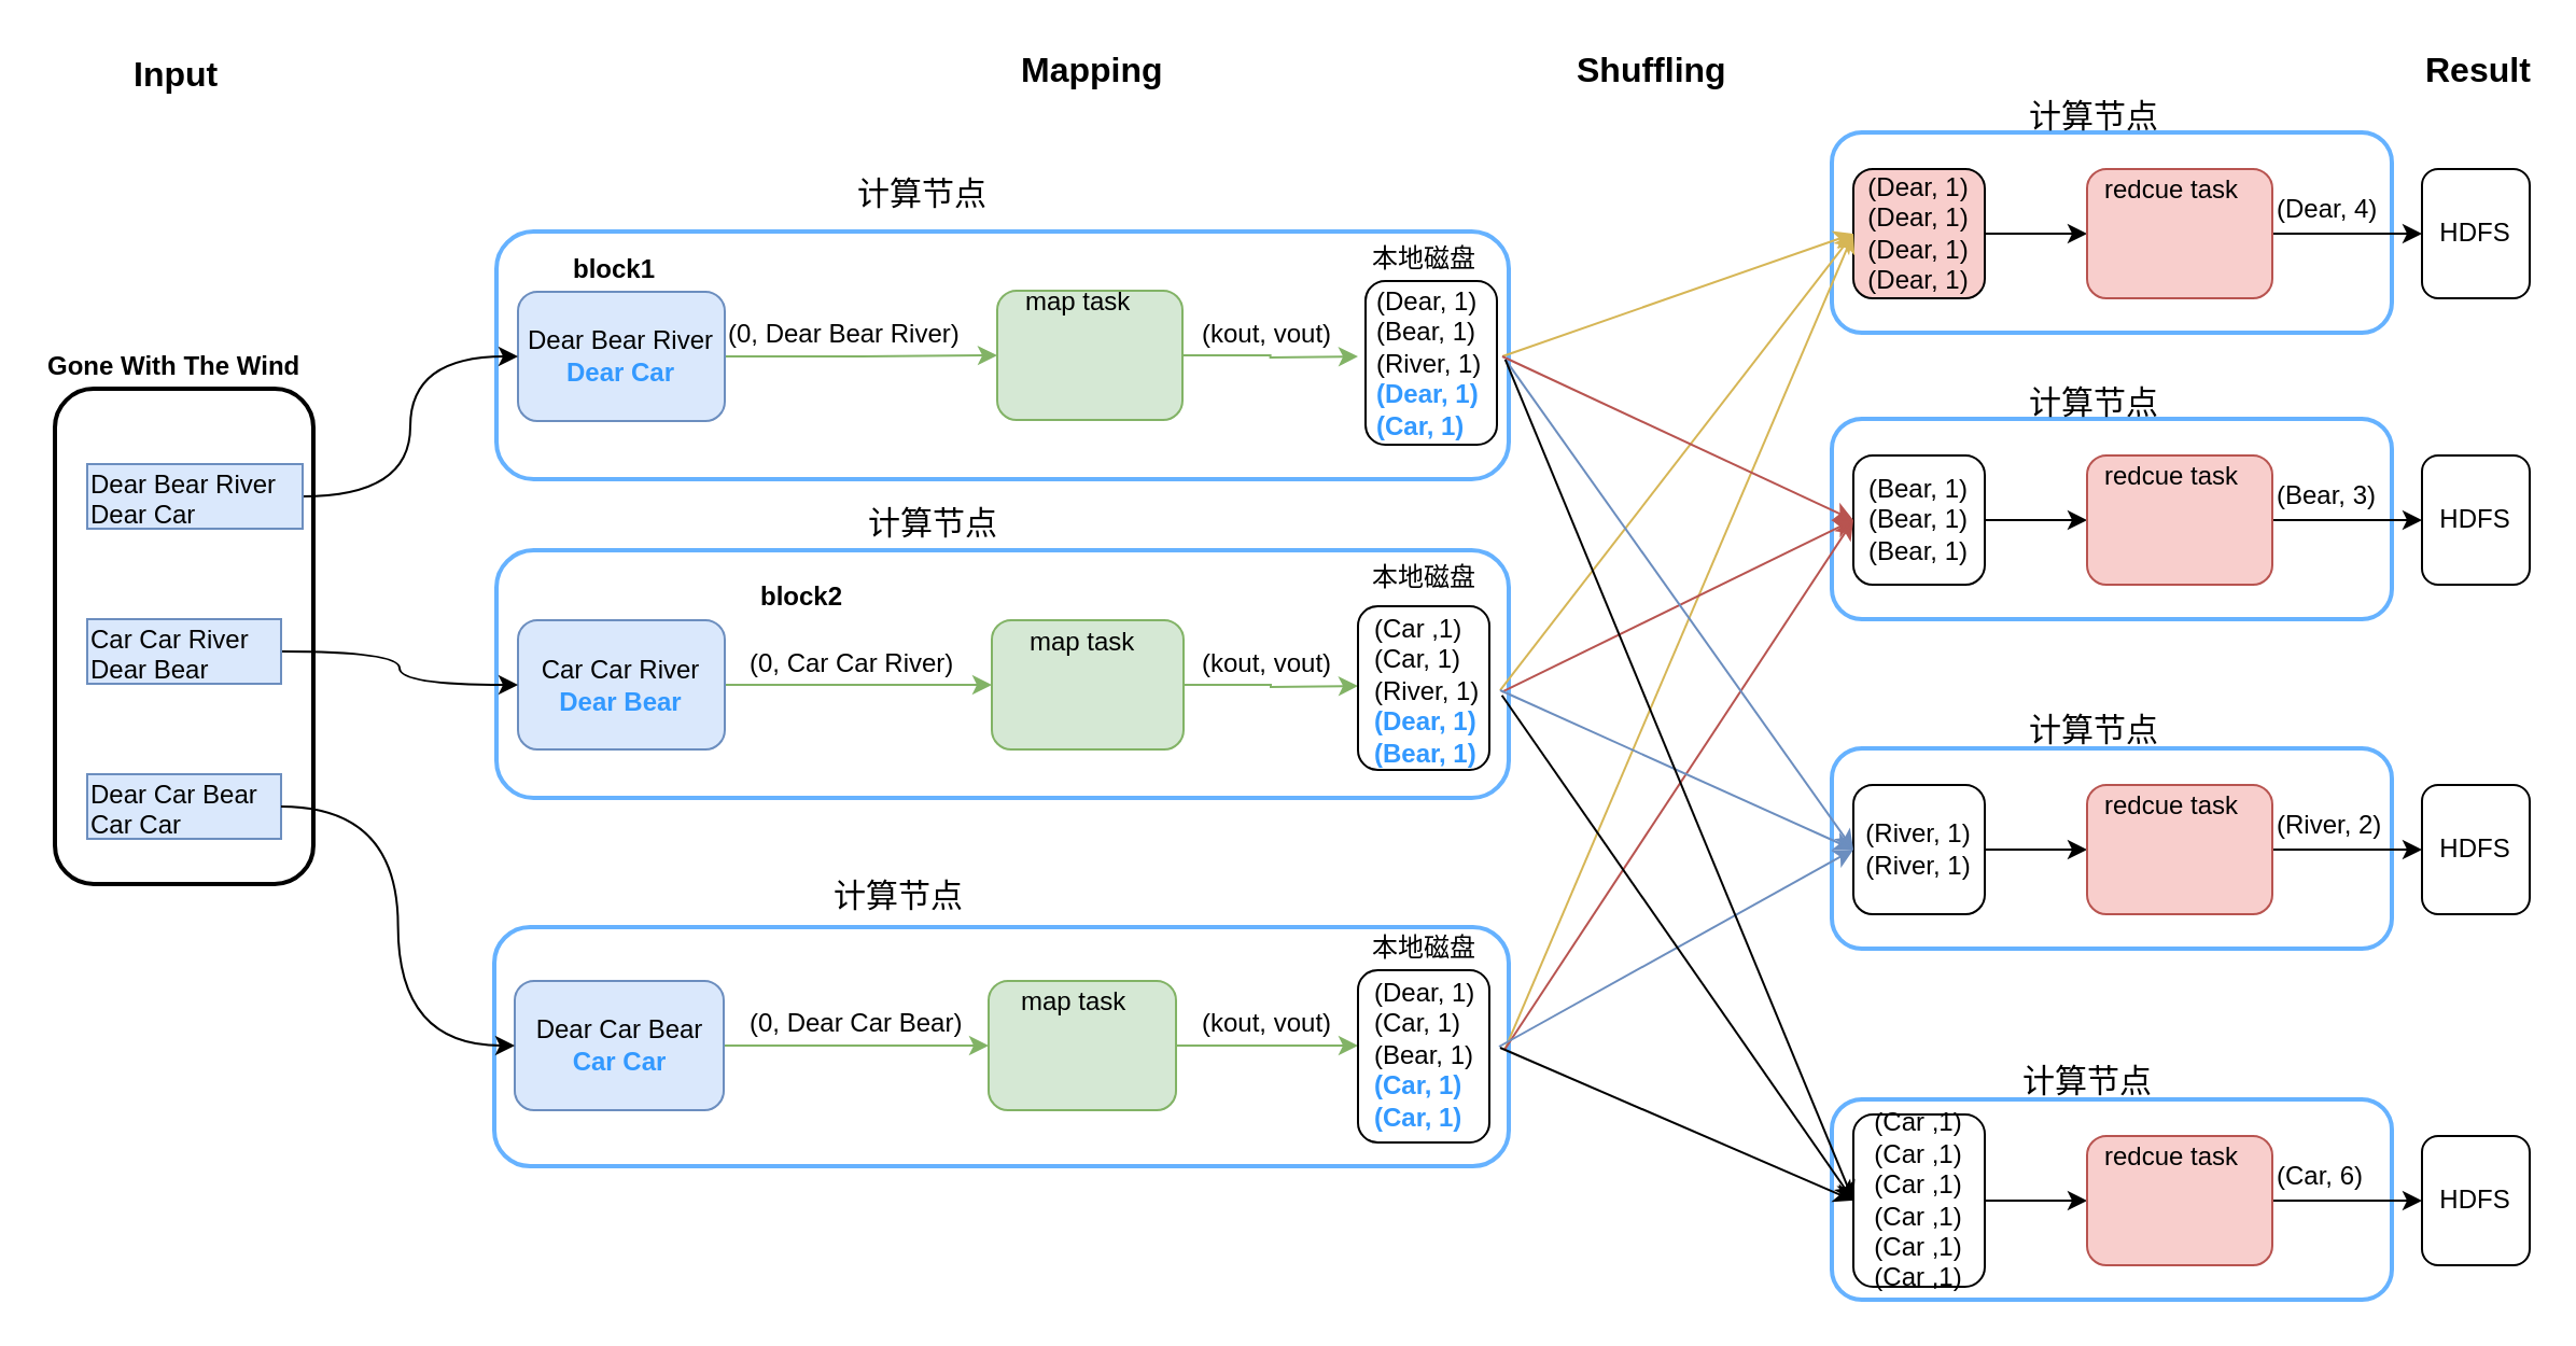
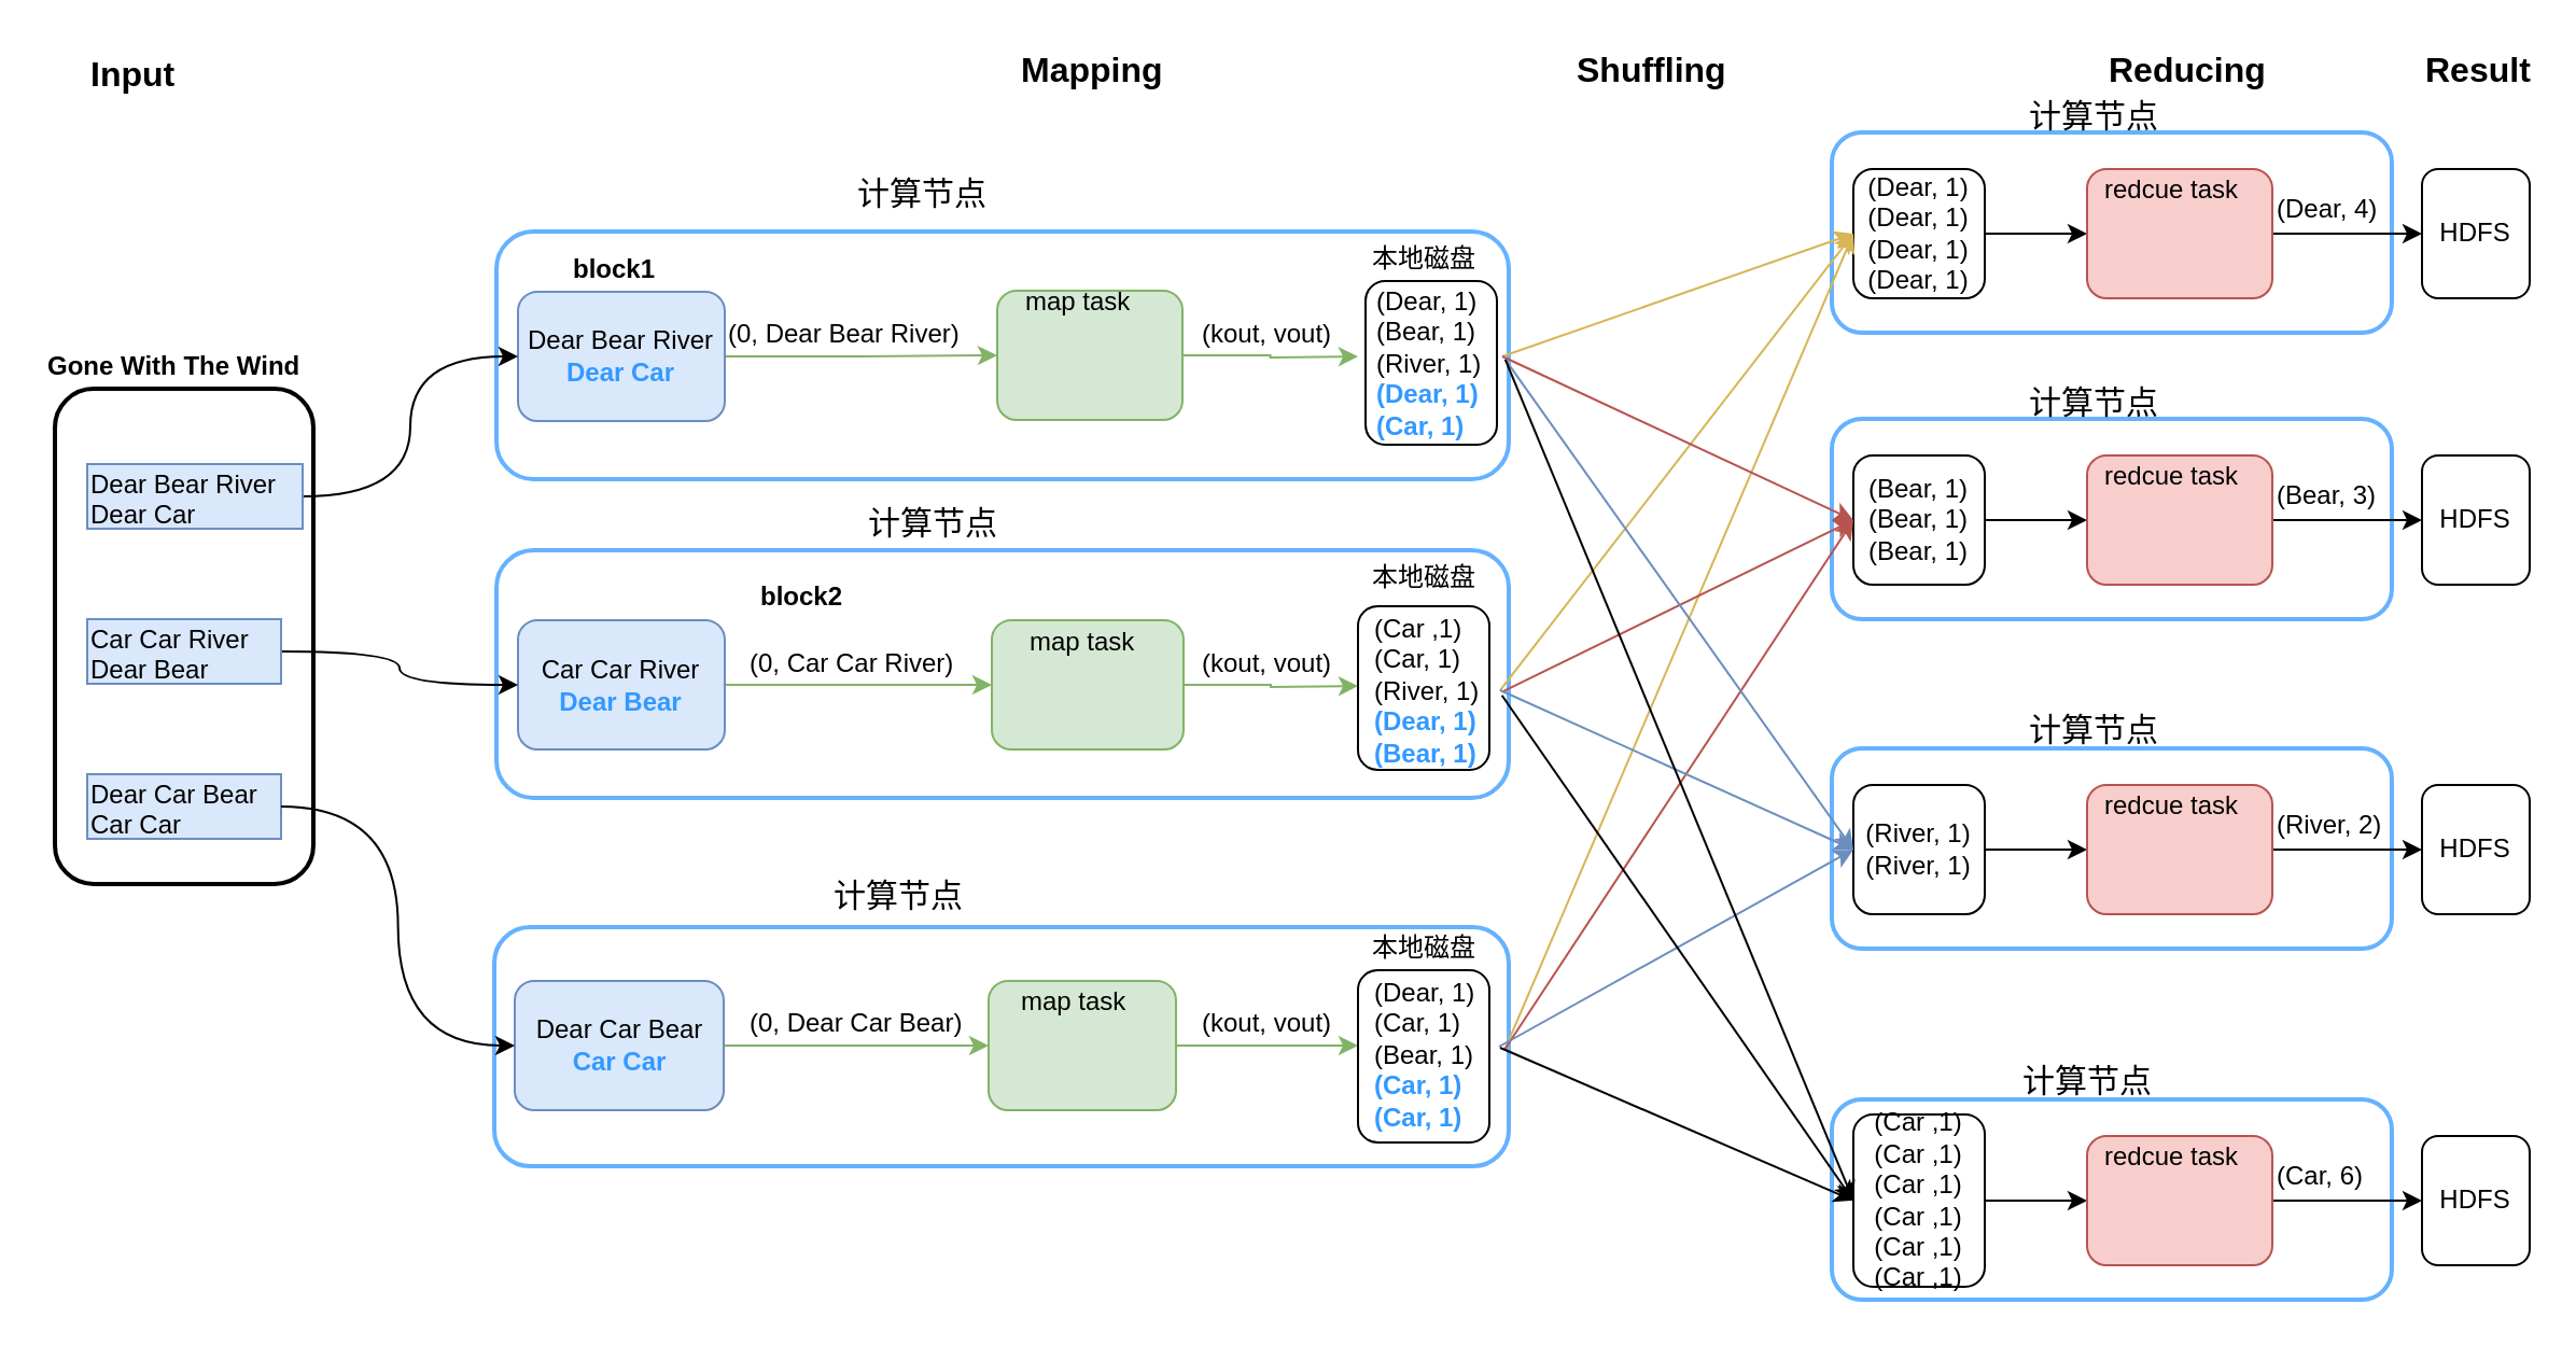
+ <mxCell id="92" value="&lt;b style=&quot;font-size: 16px;&quot;&gt;Reducing&lt;/b&gt;&lt;br style=&quot;font-size: 16px;&quot;&gt;" style="text;html=1;resizable=0;points=[];autosize=1;align=left;verticalAlign=top;spacingTop=-4;fontSize=16;" parent="1" vertex="1"><mxGeometry x="976.5" y="20" width="70" height="20" as="geometry" /></mxCell>
- <mxCell id="90" value="&lt;b style=&quot;font-size: 16px;&quot;&gt;Input&lt;/b&gt;" style="text;html=1;resizable=0;points=[];autosize=1;align=left;verticalAlign=top;spacingTop=-4;fontSize=16;" parent="1" vertex="1"><mxGeometry x="60" y="22" width="50" height="20" as="geometry" /></mxCell>
+ <mxCell id="90" value="&lt;b style=&quot;font-size: 16px;&quot;&gt;Input&lt;/b&gt;" style="text;html=1;resizable=0;points=[];autosize=1;align=left;verticalAlign=top;spacingTop=-4;fontSize=16;" parent="1" vertex="1"><mxGeometry x="40" y="22" width="50" height="20" as="geometry" /></mxCell>
- <mxCell id="49" value="&lt;span&gt;(Dear, 1)&lt;br&gt;&lt;/span&gt;(Dear, 1)&lt;br&gt;(Dear, 1)&lt;br&gt;(Dear, 1)&lt;span&gt;&lt;br&gt;&lt;/span&gt;" style="rounded=1;whiteSpace=wrap;html=1;strokeWidth=1;fillColor=#f8cecc;" parent="1" vertex="1"><mxGeometry x="860" y="78" width="61" height="60" as="geometry" /></mxCell>
+ <mxCell id="49" value="&lt;span&gt;(Dear, 1)&lt;br&gt;&lt;/span&gt;(Dear, 1)&lt;br&gt;(Dear, 1)&lt;br&gt;(Dear, 1)&lt;span&gt;&lt;br&gt;&lt;/span&gt;" style="rounded=1;whiteSpace=wrap;html=1;strokeWidth=1;" parent="1" vertex="1"><mxGeometry x="860" y="78" width="61" height="60" as="geometry" /></mxCell>
